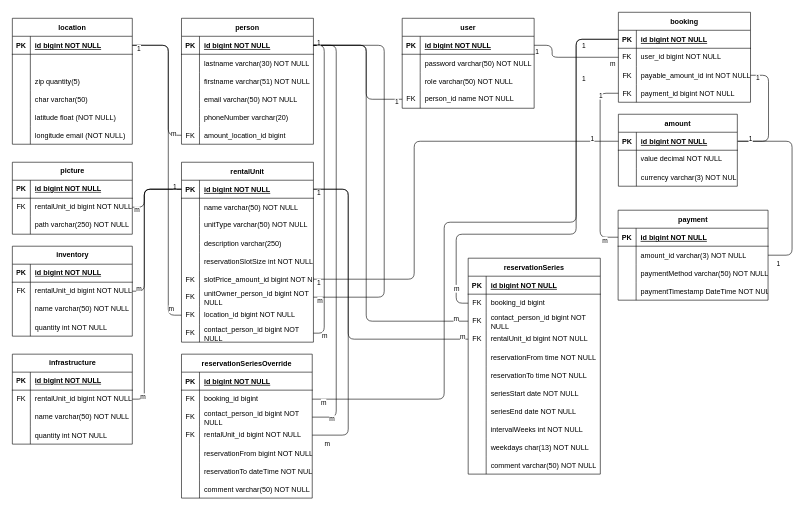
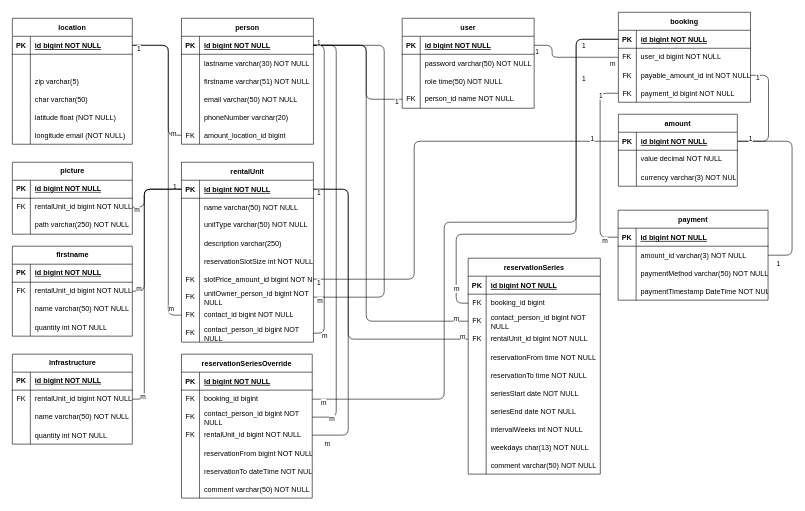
- <mxCell id="59" value="zip quantity(5)" style="shape=partialRectangle;connectable=0;fillColor=none;top=0;left=0;bottom=0;right=0;align=left;spacingLeft=6;overflow=hidden;" parent="57" vertex="1"><mxGeometry x="30" width="170" height="30" as="geometry"><mxRectangle width="170" height="30" as="alternateBounds" /></mxGeometry></mxCell>
+ <mxCell id="59" value="zip varchar(5)" style="shape=partialRectangle;connectable=0;fillColor=none;top=0;left=0;bottom=0;right=0;align=left;spacingLeft=6;overflow=hidden;" parent="57" vertex="1"><mxGeometry x="30" width="170" height="30" as="geometry"><mxRectangle width="170" height="30" as="alternateBounds" /></mxGeometry></mxCell>
- <mxCell id="140" value="role varchar(50) NOT NULL" style="shape=partialRectangle;connectable=0;fillColor=none;top=0;left=0;bottom=0;right=0;align=left;spacingLeft=6;overflow=hidden;" parent="138" vertex="1"><mxGeometry x="30" width="190" height="30" as="geometry"><mxRectangle width="190" height="30" as="alternateBounds" /></mxGeometry></mxCell>
+ <mxCell id="140" value="role time(50) NOT NULL" style="shape=partialRectangle;connectable=0;fillColor=none;top=0;left=0;bottom=0;right=0;align=left;spacingLeft=6;overflow=hidden;" parent="138" vertex="1"><mxGeometry x="30" width="190" height="30" as="geometry"><mxRectangle width="190" height="30" as="alternateBounds" /></mxGeometry></mxCell>
- <mxCell id="152" value="inventory" style="shape=table;startSize=30;container=1;collapsible=1;childLayout=tableLayout;fixedRows=1;rowLines=0;fontStyle=1;align=center;resizeLast=1;html=1;" parent="1" vertex="1"><mxGeometry x="20" y="410" width="200" height="150" as="geometry" /></mxCell>
+ <mxCell id="152" value="firstname" style="shape=table;startSize=30;container=1;collapsible=1;childLayout=tableLayout;fixedRows=1;rowLines=0;fontStyle=1;align=center;resizeLast=1;html=1;" parent="1" vertex="1"><mxGeometry x="20" y="410" width="200" height="150" as="geometry" /></mxCell>
- <mxCell id="47" value="location_id bigint&amp;nbsp;NOT NULL" style="shape=partialRectangle;connectable=0;fillColor=none;top=0;left=0;bottom=0;right=0;align=left;spacingLeft=6;fontStyle=0;overflow=hidden;whiteSpace=wrap;html=1;" parent="45" vertex="1"><mxGeometry x="30" width="190" height="30" as="geometry"><mxRectangle width="190" height="30" as="alternateBounds" /></mxGeometry></mxCell>
+ <mxCell id="47" value="contact_id bigint&amp;nbsp;NOT NULL" style="shape=partialRectangle;connectable=0;fillColor=none;top=0;left=0;bottom=0;right=0;align=left;spacingLeft=6;fontStyle=0;overflow=hidden;whiteSpace=wrap;html=1;" parent="45" vertex="1"><mxGeometry x="30" width="190" height="30" as="geometry"><mxRectangle width="190" height="30" as="alternateBounds" /></mxGeometry></mxCell>
